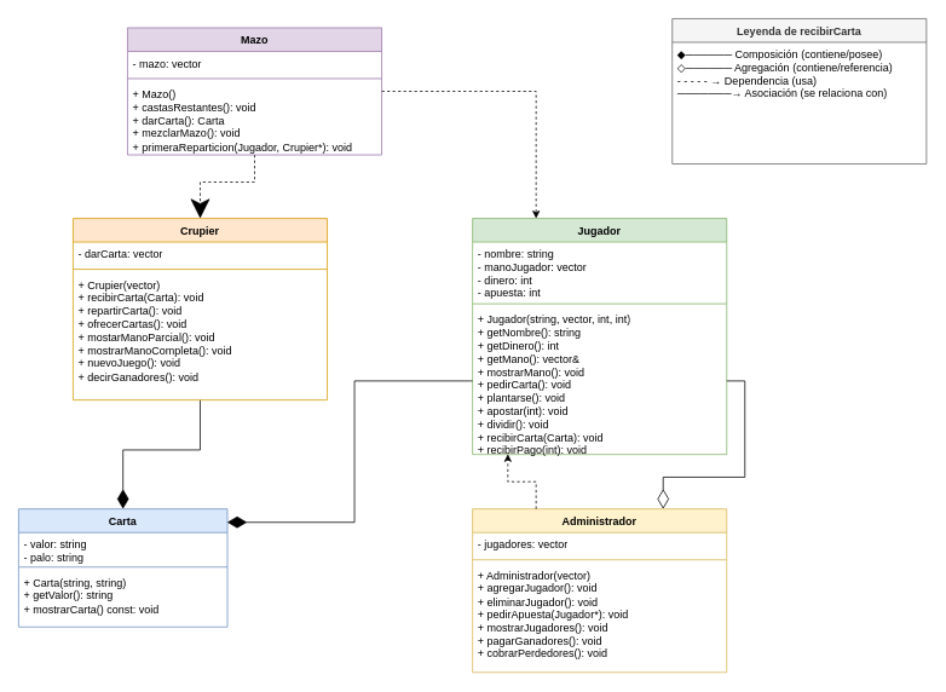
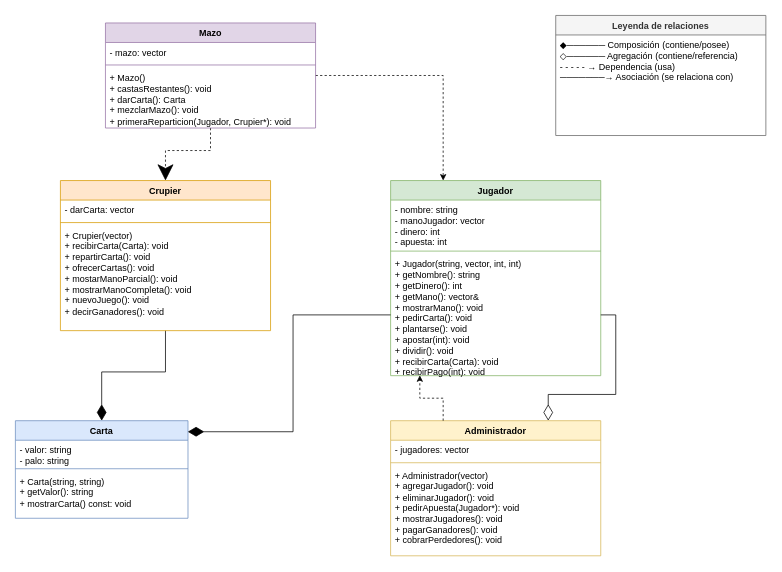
- <mxCell id="25" value="Leyenda de recibirCarta" style="swimlane;fontStyle=1;align=center;verticalAlign=top;childLayout=stackLayout;horizontal=1;startSize=26;horizontalStack=0;resizeParent=1;resizeParentMax=0;resizeLast=0;collapsible=1;marginBottom=0;whiteSpace=wrap;html=1;fillColor=#f5f5f5;strokeColor=#666666;fontColor=#333333;" parent="1" vertex="1"><mxGeometry x="740" y="20" width="280" height="160" as="geometry" /></mxCell>
+ <mxCell id="25" value="Leyenda de relaciones" style="swimlane;fontStyle=1;align=center;verticalAlign=top;childLayout=stackLayout;horizontal=1;startSize=26;horizontalStack=0;resizeParent=1;resizeParentMax=0;resizeLast=0;collapsible=1;marginBottom=0;whiteSpace=wrap;html=1;fillColor=#f5f5f5;strokeColor=#666666;fontColor=#333333;" parent="1" vertex="1"><mxGeometry x="740" y="20" width="280" height="160" as="geometry" /></mxCell>
